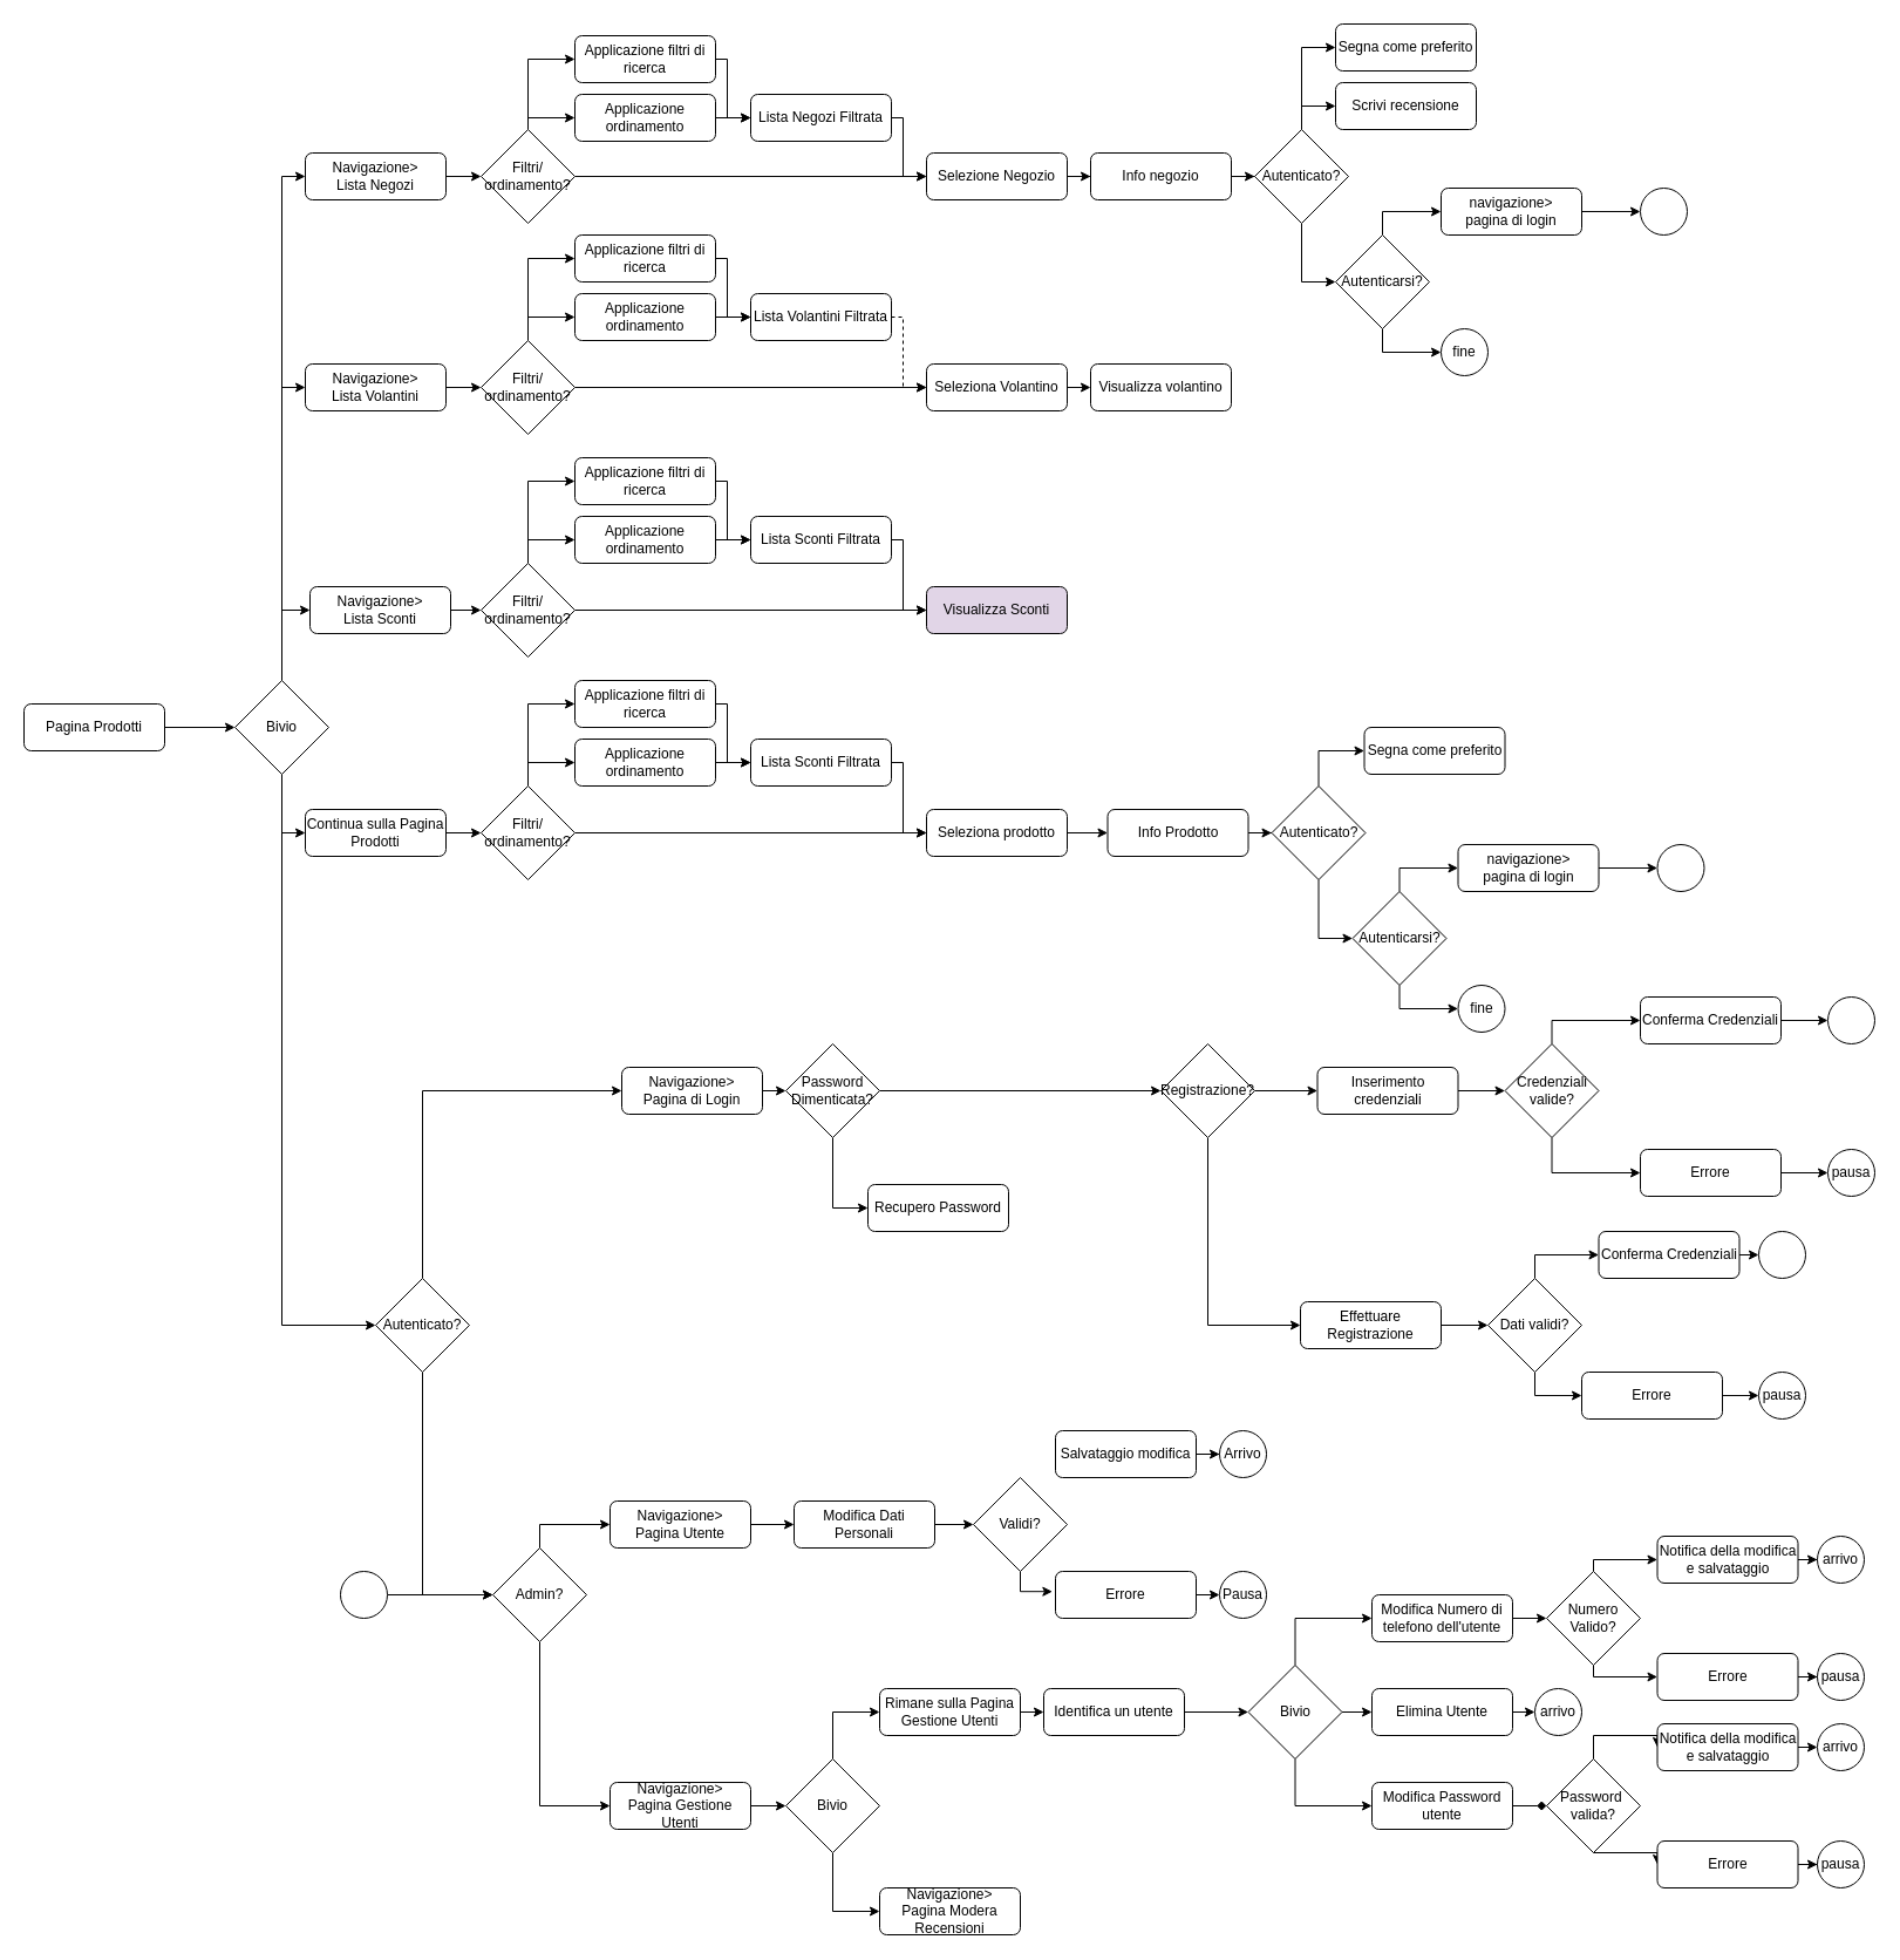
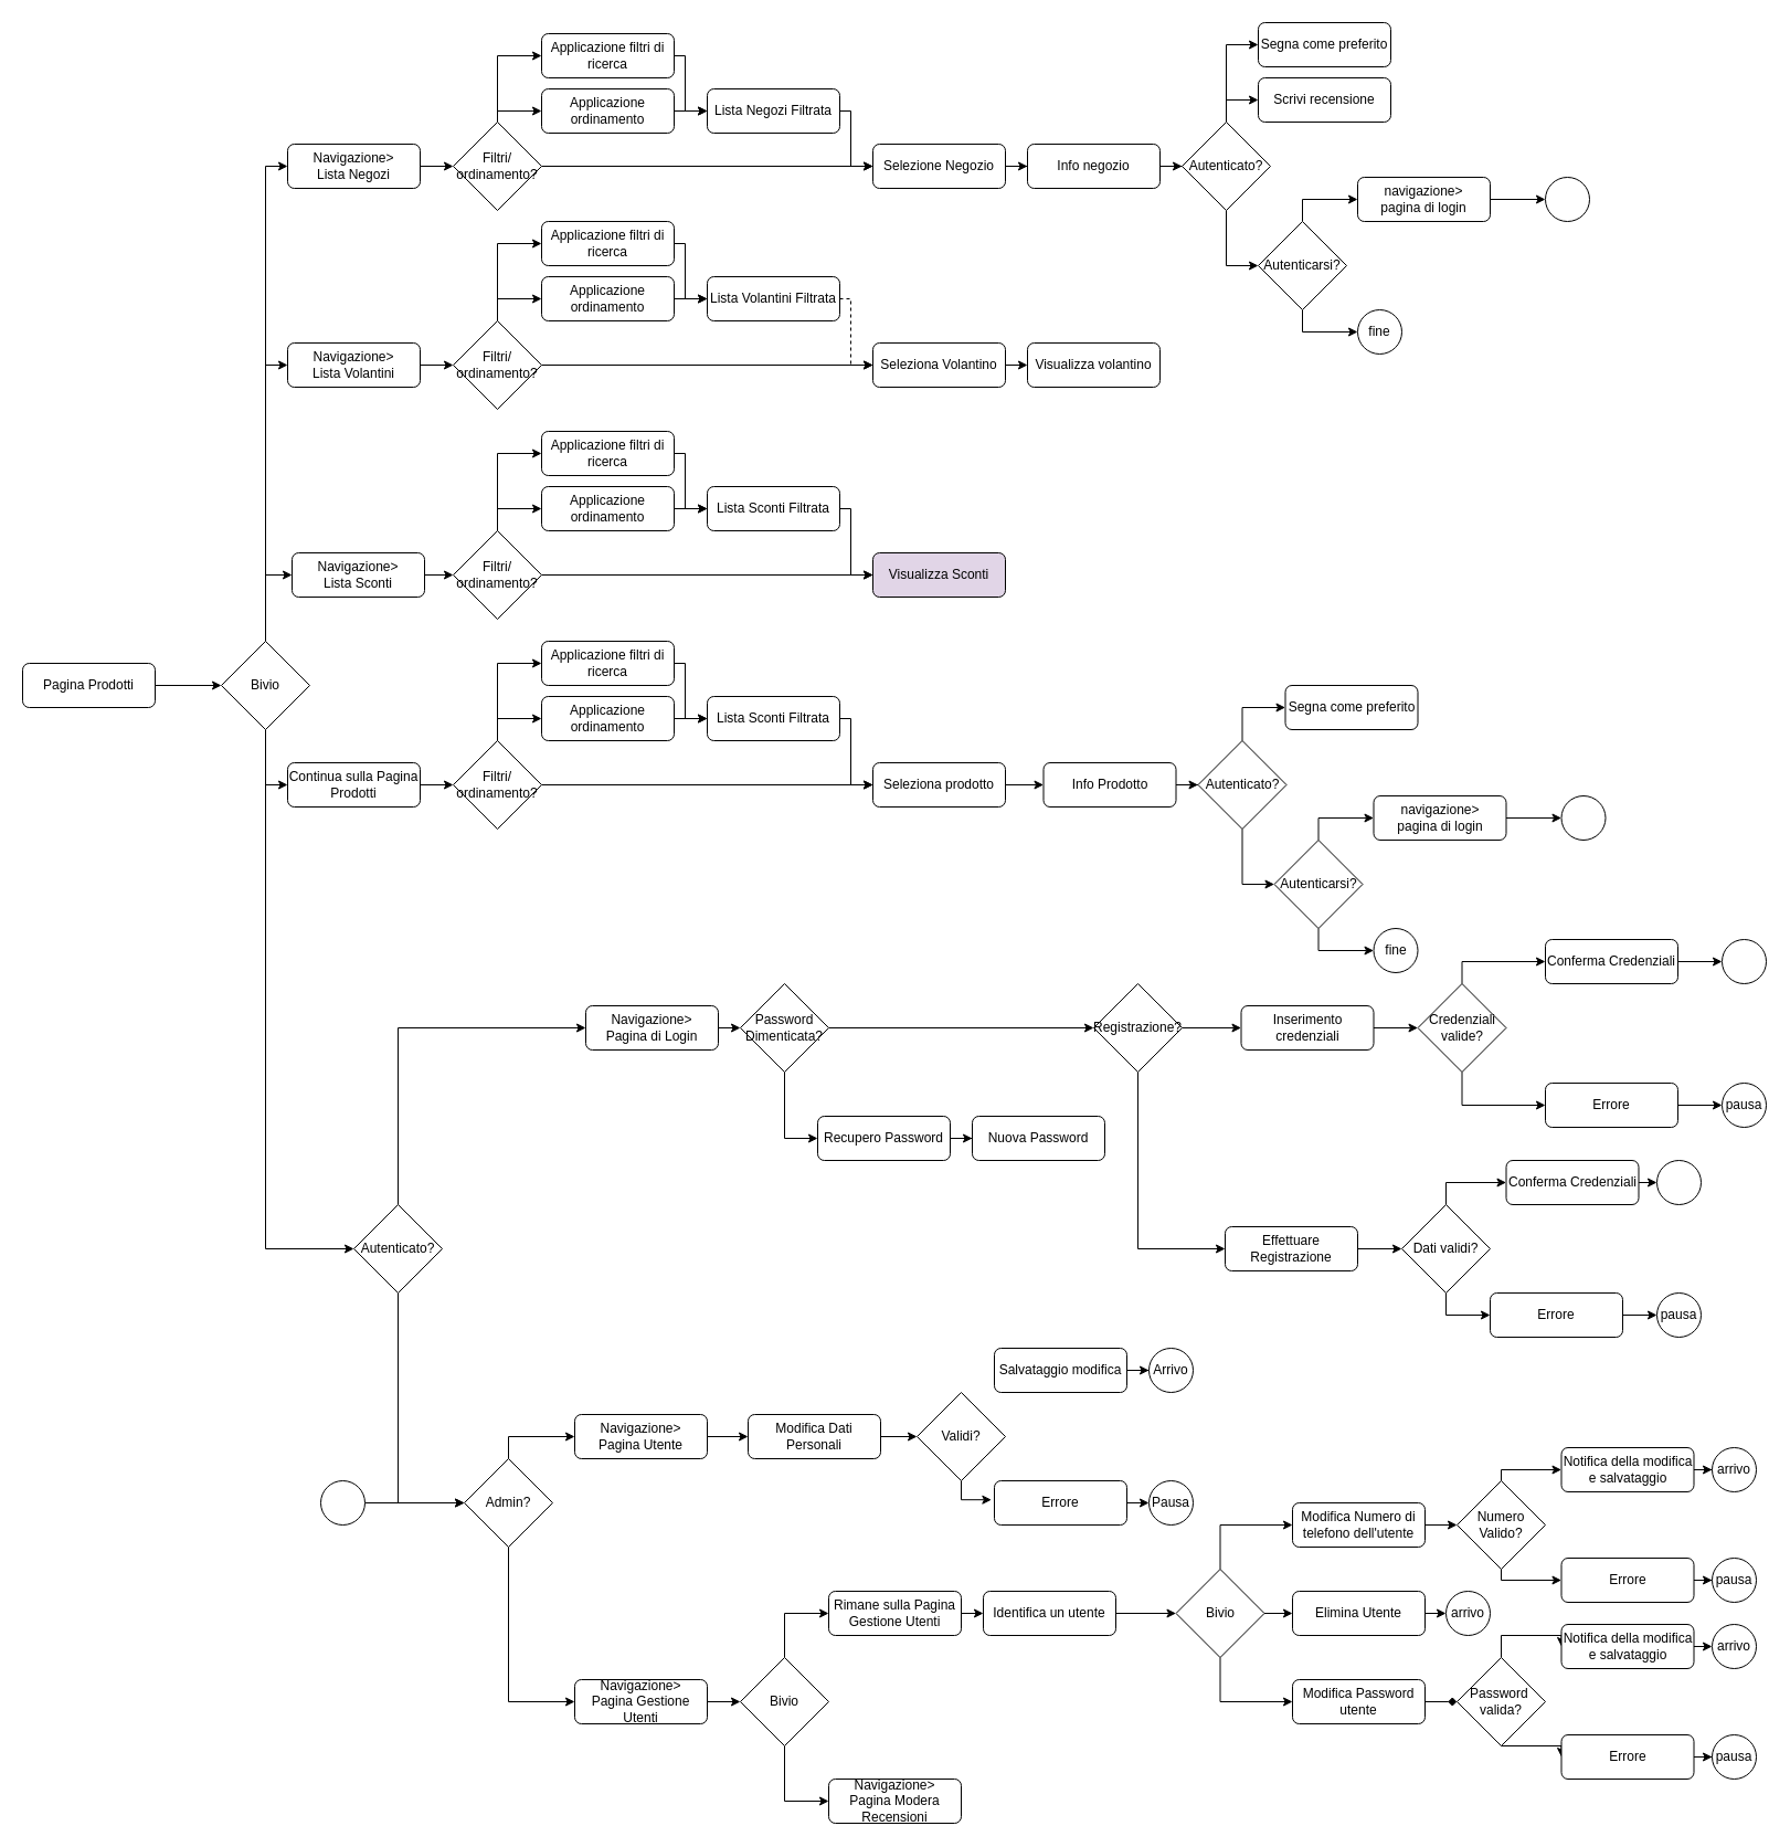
+ <mxCell id="112" style="edgeStyle=orthogonalEdgeStyle;rounded=0;orthogonalLoop=1;jettySize=auto;html=1;exitX=1;exitY=0.5;exitDx=0;exitDy=0;" edge="1" parent="1" source="113" target="114"><mxGeometry relative="1" as="geometry" /></mxCell>
+ <mxCell id="114" value="Nuova Password" style="rounded=1;whiteSpace=wrap;html=1;fontSize=12;glass=0;strokeWidth=1;shadow=0;" vertex="1" parent="1"><mxGeometry x="880" y="1010" width="120" height="40" as="geometry" /></mxCell>
